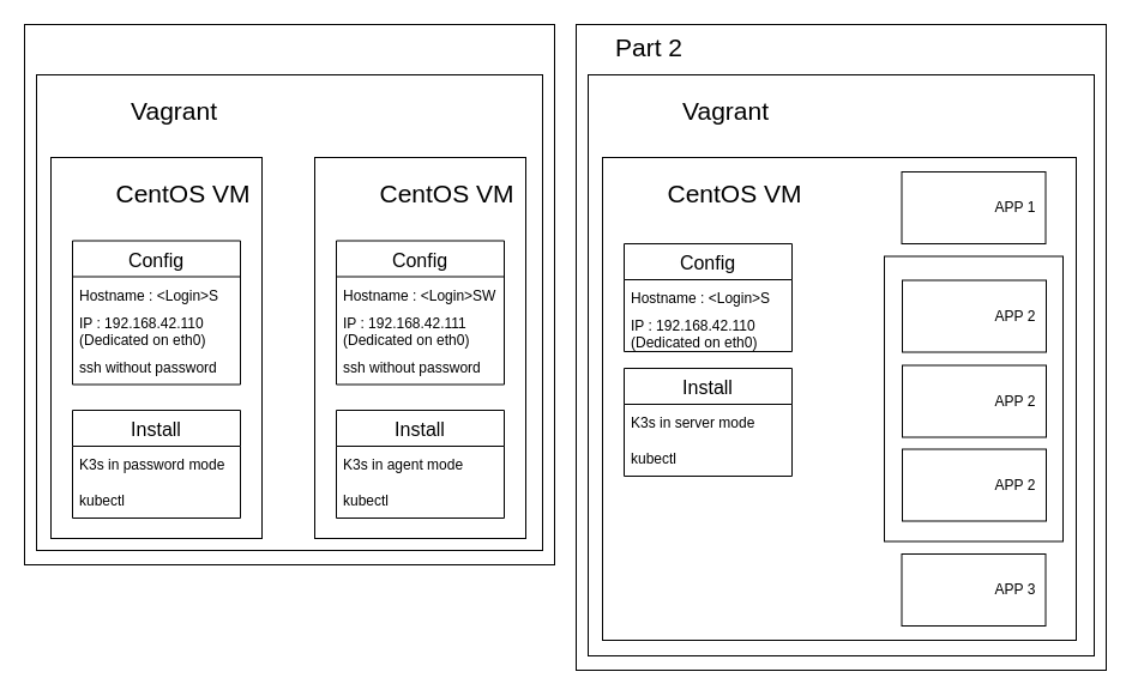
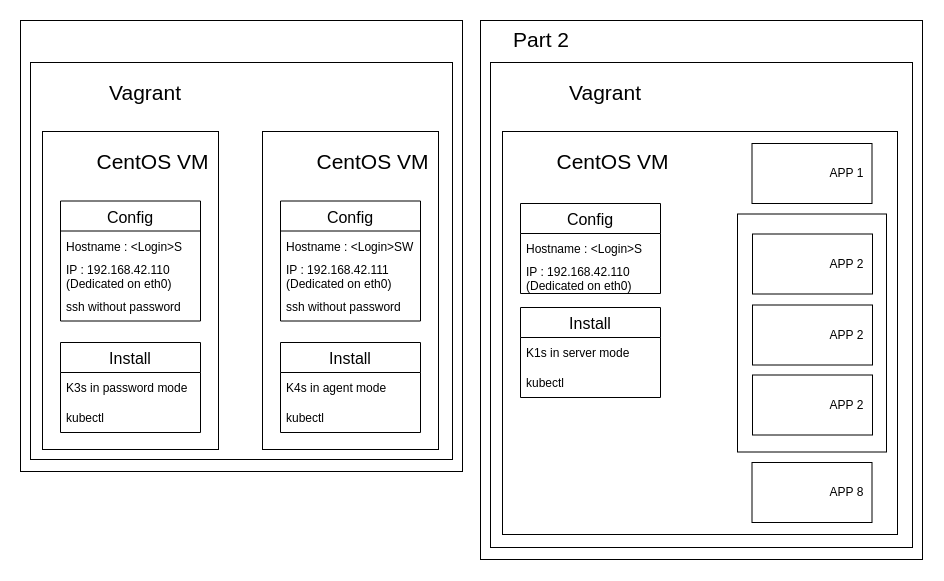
- <mxCell id="32" value="K3s in server mode" style="text;strokeColor=none;fillColor=none;align=left;verticalAlign=middle;spacingLeft=4;spacingRight=4;overflow=hidden;points=[[0,0.5],[1,0.5]];portConstraint=eastwest;rotatable=0;fontSize=12;" vertex="1" parent="31"><mxGeometry y="30" width="140" height="30" as="geometry" /></mxCell>
+ <mxCell id="32" value="K1s in server mode" style="text;strokeColor=none;fillColor=none;align=left;verticalAlign=middle;spacingLeft=4;spacingRight=4;overflow=hidden;points=[[0,0.5],[1,0.5]];portConstraint=eastwest;rotatable=0;fontSize=12;" vertex="1" parent="31"><mxGeometry y="30" width="140" height="30" as="geometry" /></mxCell>
- <mxCell id="26" value="K3s in agent mode" style="text;strokeColor=none;fillColor=none;align=left;verticalAlign=middle;spacingLeft=4;spacingRight=4;overflow=hidden;points=[[0,0.5],[1,0.5]];portConstraint=eastwest;rotatable=0;fontSize=12;" vertex="1" parent="25"><mxGeometry y="30" width="140" height="30" as="geometry" /></mxCell>
+ <mxCell id="26" value="K4s in agent mode" style="text;strokeColor=none;fillColor=none;align=left;verticalAlign=middle;spacingLeft=4;spacingRight=4;overflow=hidden;points=[[0,0.5],[1,0.5]];portConstraint=eastwest;rotatable=0;fontSize=12;" vertex="1" parent="25"><mxGeometry y="30" width="140" height="30" as="geometry" /></mxCell>
- <mxCell id="38" value="APP 3&amp;nbsp;&amp;nbsp;" style="whiteSpace=wrap;html=1;align=right;" vertex="1" parent="1"><mxGeometry x="751.5" y="462" width="120" height="60" as="geometry" /></mxCell>
+ <mxCell id="38" value="APP 8&amp;nbsp;&amp;nbsp;" style="whiteSpace=wrap;html=1;align=right;" vertex="1" parent="1"><mxGeometry x="751.5" y="462" width="120" height="60" as="geometry" /></mxCell>
